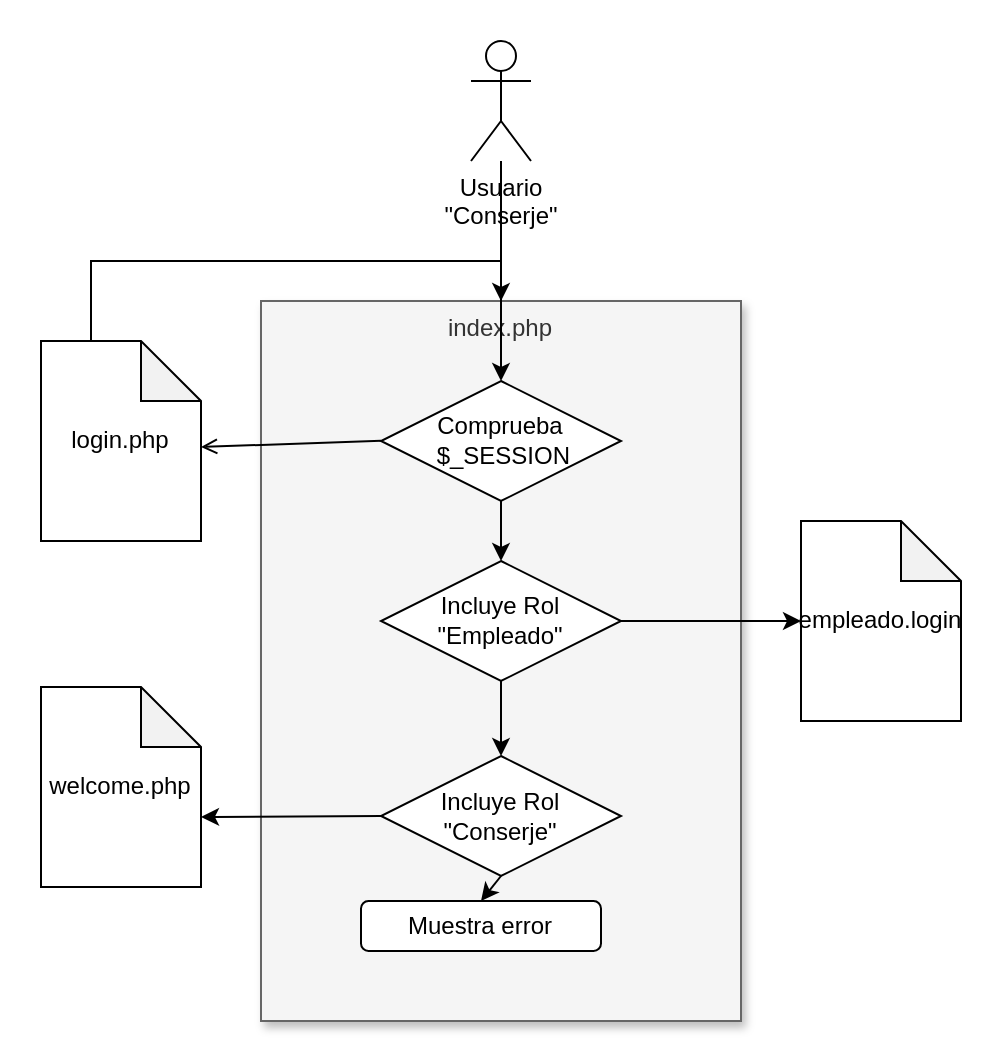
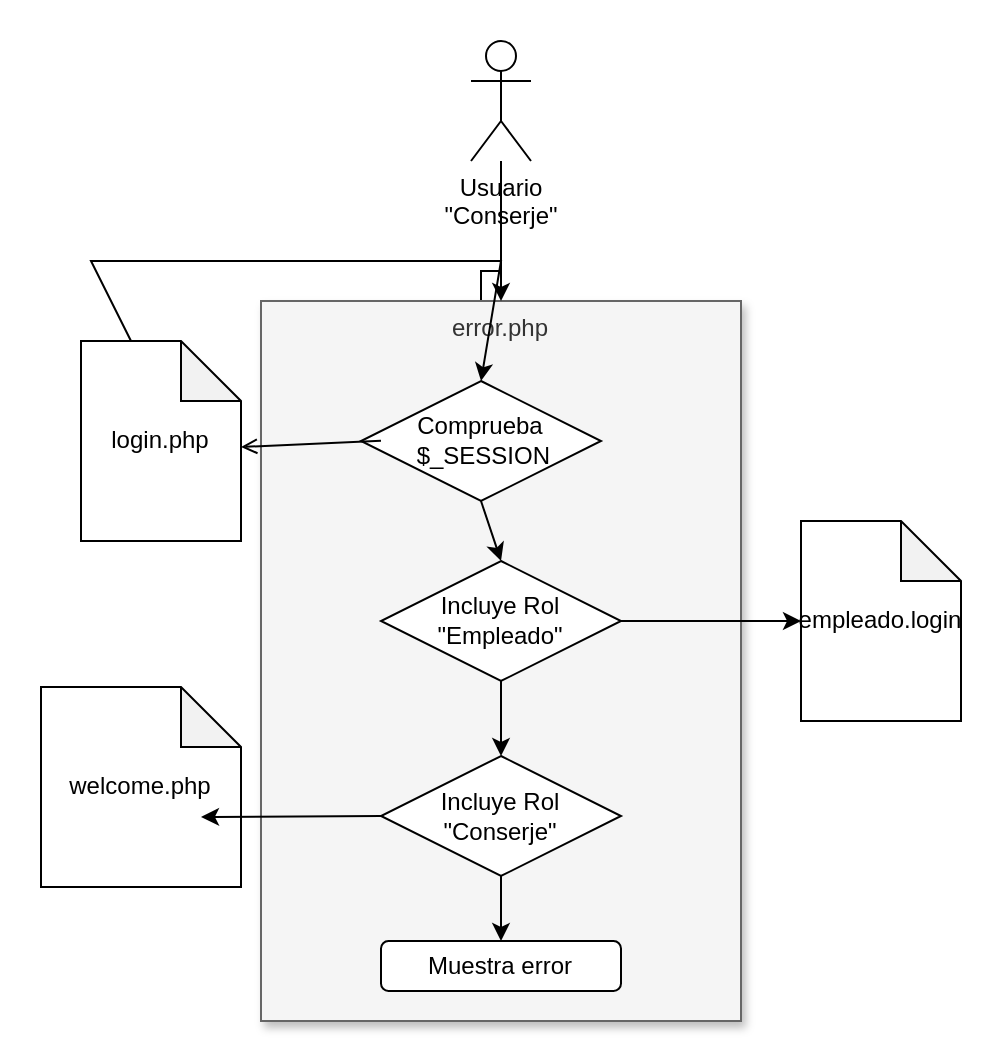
- <mxCell id="4" value="index.php" style="rounded=0;whiteSpace=wrap;html=1;verticalAlign=top;fillColor=#f5f5f5;fontColor=#333333;strokeColor=#666666;shadow=1;" parent="1" vertex="1"><mxGeometry x="130" y="150" width="240" height="360" as="geometry" /></mxCell>
+ <mxCell id="4" value="error.php" style="rounded=0;whiteSpace=wrap;html=1;verticalAlign=top;fillColor=#f5f5f5;fontColor=#333333;strokeColor=#666666;shadow=1;" parent="1" vertex="1"><mxGeometry x="130" y="150" width="240" height="360" as="geometry" /></mxCell>
- <mxCell id="8" value="login.php" style="shape=note;whiteSpace=wrap;html=1;backgroundOutline=1;darkOpacity=0.05;" vertex="1" parent="1"><mxGeometry x="20" y="170" width="80" height="100" as="geometry" /></mxCell>
+ <mxCell id="8" value="login.php" style="shape=note;whiteSpace=wrap;html=1;backgroundOutline=1;darkOpacity=0.05;" vertex="1" parent="1"><mxGeometry x="40" y="170" width="80" height="100" as="geometry" /></mxCell>
- <mxCell id="6" value="Comprueba&lt;div&gt;&amp;nbsp;$_SESSION&lt;/div&gt;" style="rhombus;whiteSpace=wrap;html=1;" parent="1" vertex="1"><mxGeometry x="190" y="190" width="120" height="60" as="geometry" /></mxCell>
+ <mxCell id="6" value="Comprueba&lt;div&gt;&amp;nbsp;$_SESSION&lt;/div&gt;" style="rhombus;whiteSpace=wrap;html=1;" parent="1" vertex="1"><mxGeometry x="180" y="190" width="120" height="60" as="geometry" /></mxCell>
- <mxCell id="9" value="welcome.php" style="shape=note;whiteSpace=wrap;html=1;backgroundOutline=1;darkOpacity=0.05;" vertex="1" parent="1"><mxGeometry x="20" y="343" width="80" height="100" as="geometry" /></mxCell>
+ <mxCell id="9" value="welcome.php" style="shape=note;whiteSpace=wrap;html=1;backgroundOutline=1;darkOpacity=0.05;" vertex="1" parent="1"><mxGeometry x="20" y="343" width="100" height="100" as="geometry" /></mxCell>
- <mxCell id="7" value="Muestra error" style="rounded=1;whiteSpace=wrap;html=1;" parent="1" vertex="1"><mxGeometry x="180" y="450" width="120" height="25" as="geometry" /></mxCell>
+ <mxCell id="7" value="Muestra error" style="rounded=1;whiteSpace=wrap;html=1;" parent="1" vertex="1"><mxGeometry x="190" y="470" width="120" height="25" as="geometry" /></mxCell>
